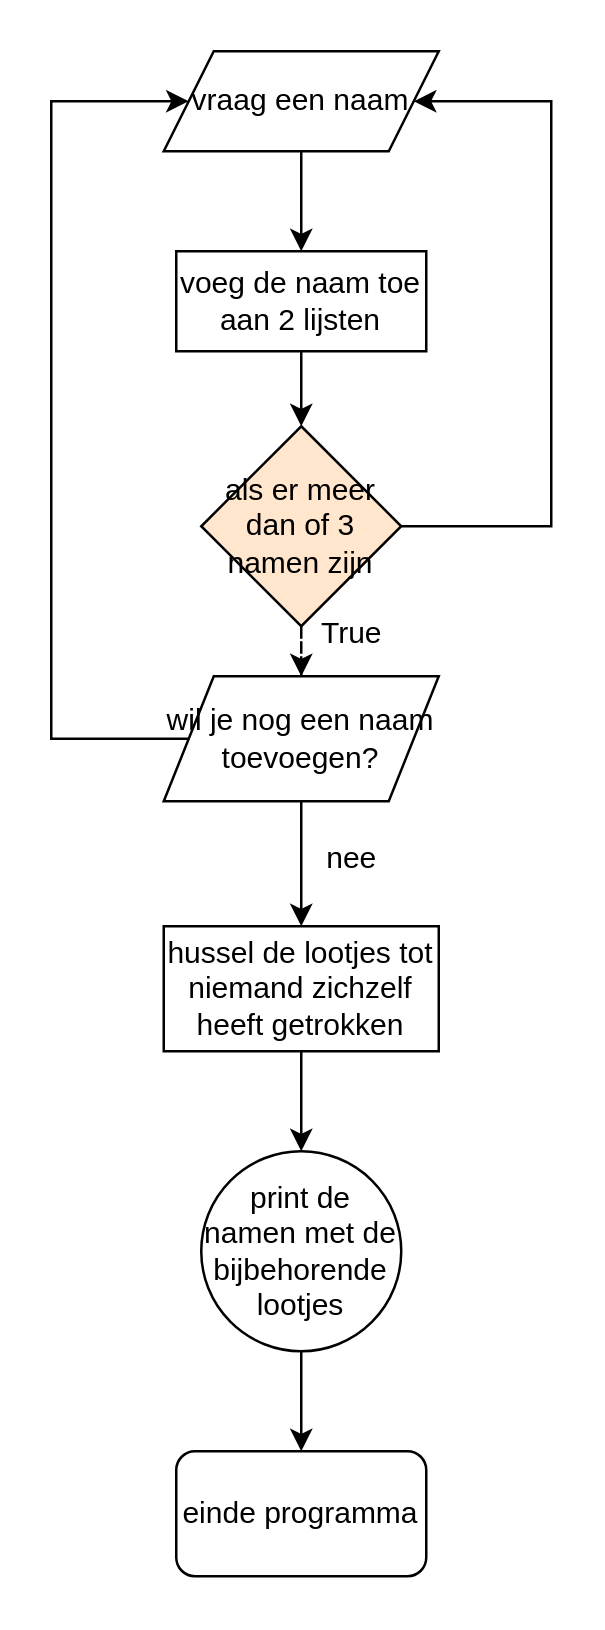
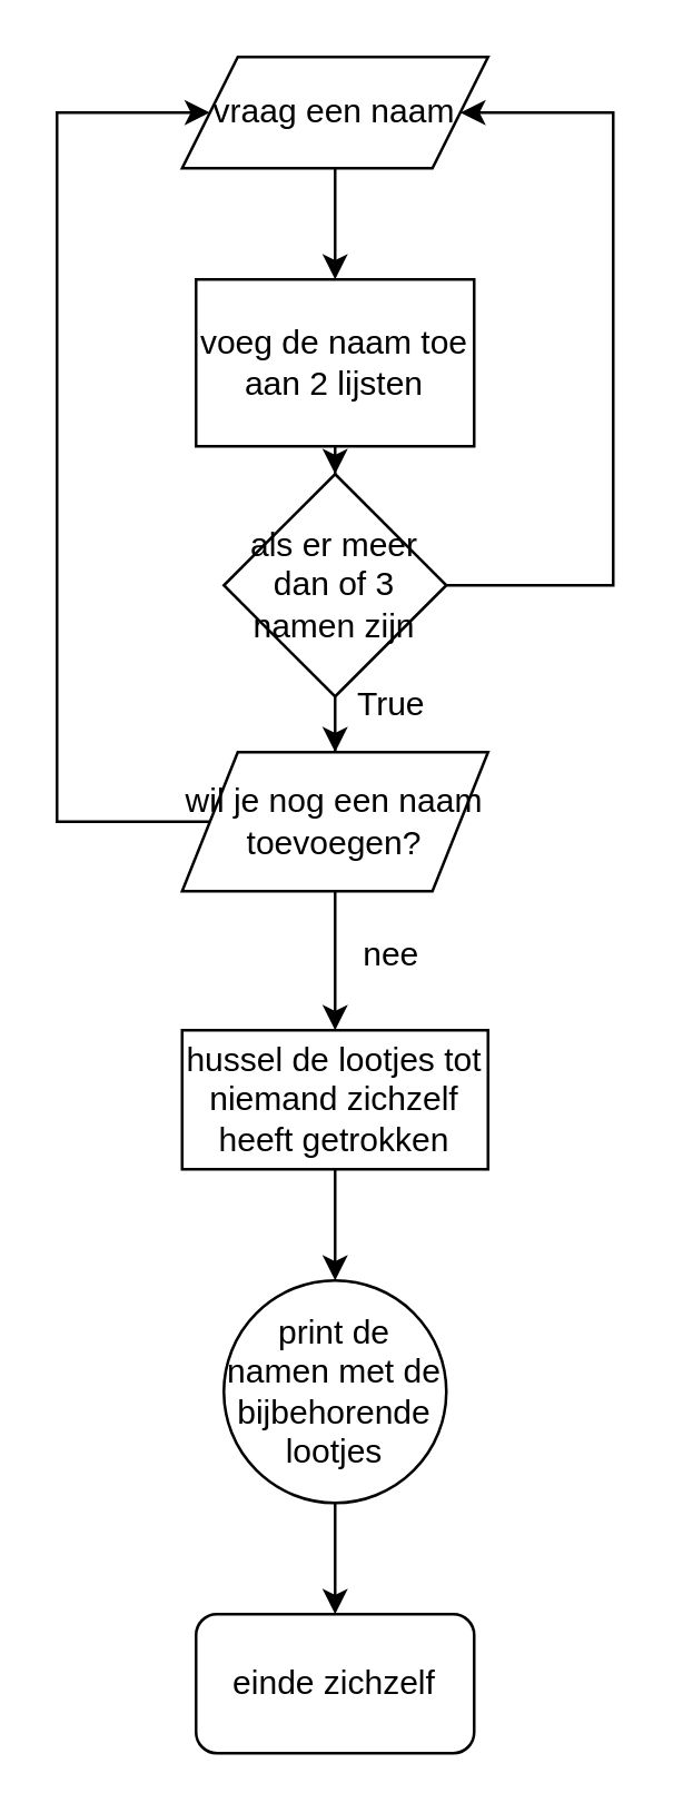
- <mxCell id="5" value="voeg de naam toe aan 2 lijsten" style="rounded=0;whiteSpace=wrap;html=1;" vertex="1" parent="1"><mxGeometry x="70" y="100" width="100" height="40" as="geometry" /></mxCell>
+ <mxCell id="5" value="voeg de naam toe aan 2 lijsten" style="rounded=0;whiteSpace=wrap;html=1;" vertex="1" parent="1"><mxGeometry x="70" y="100" width="100" height="60" as="geometry" /></mxCell>
- <mxCell id="8" value="als er meer dan of 3 namen zijn" style="rhombus;whiteSpace=wrap;html=1;fillColor=#ffe6cc;" vertex="1" parent="1"><mxGeometry x="80" y="170" width="80" height="80" as="geometry" /></mxCell>
+ <mxCell id="8" value="als er meer dan of 3 namen zijn" style="rhombus;whiteSpace=wrap;html=1;" vertex="1" parent="1"><mxGeometry x="80" y="170" width="80" height="80" as="geometry" /></mxCell>
- <mxCell id="7" style="edgeStyle=orthogonalEdgeStyle;rounded=0;orthogonalLoop=1;jettySize=auto;html=1;exitX=0.5;exitY=1;exitDx=0;exitDy=0;dashed=1;" edge="1" parent="1" source="8" target="11"><mxGeometry relative="1" as="geometry"><mxPoint x="120" y="290" as="targetPoint" /></mxGeometry></mxCell>
+ <mxCell id="7" style="edgeStyle=orthogonalEdgeStyle;rounded=0;orthogonalLoop=1;jettySize=auto;html=1;exitX=0.5;exitY=1;exitDx=0;exitDy=0;" edge="1" parent="1" source="8" target="11"><mxGeometry relative="1" as="geometry"><mxPoint x="120" y="290" as="targetPoint" /></mxGeometry></mxCell>
- <mxCell id="18" value="einde programma" style="rounded=1;whiteSpace=wrap;html=1;" vertex="1" parent="1"><mxGeometry x="70" y="580" width="100" height="50" as="geometry" /></mxCell>
+ <mxCell id="18" value="einde zichzelf" style="rounded=1;whiteSpace=wrap;html=1;" vertex="1" parent="1"><mxGeometry x="70" y="580" width="100" height="50" as="geometry" /></mxCell>
